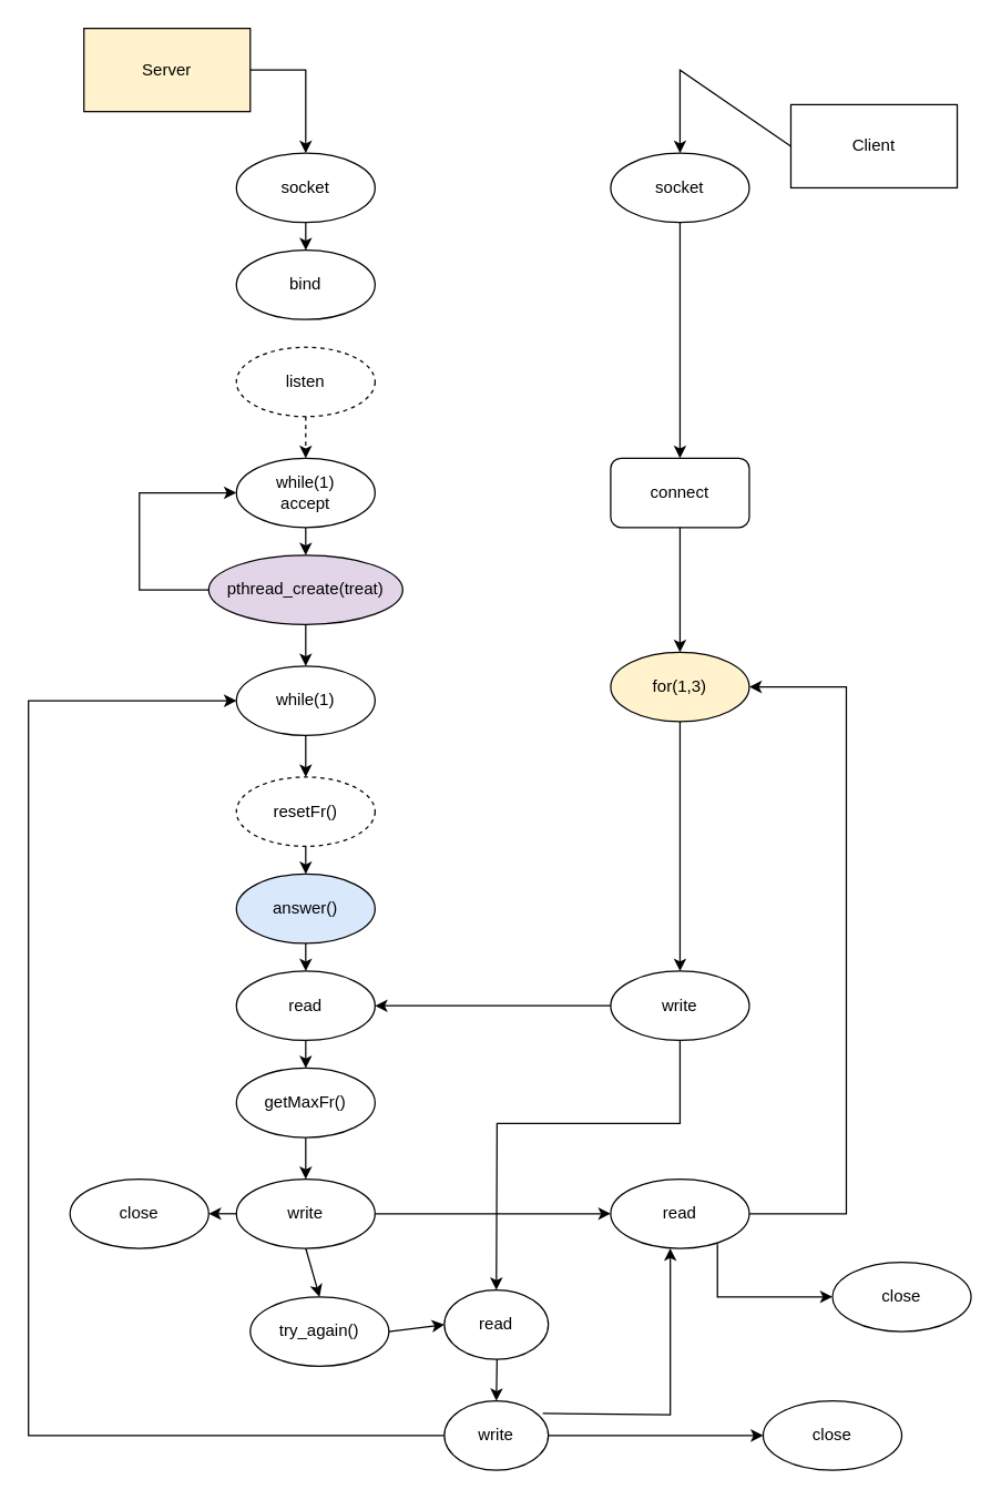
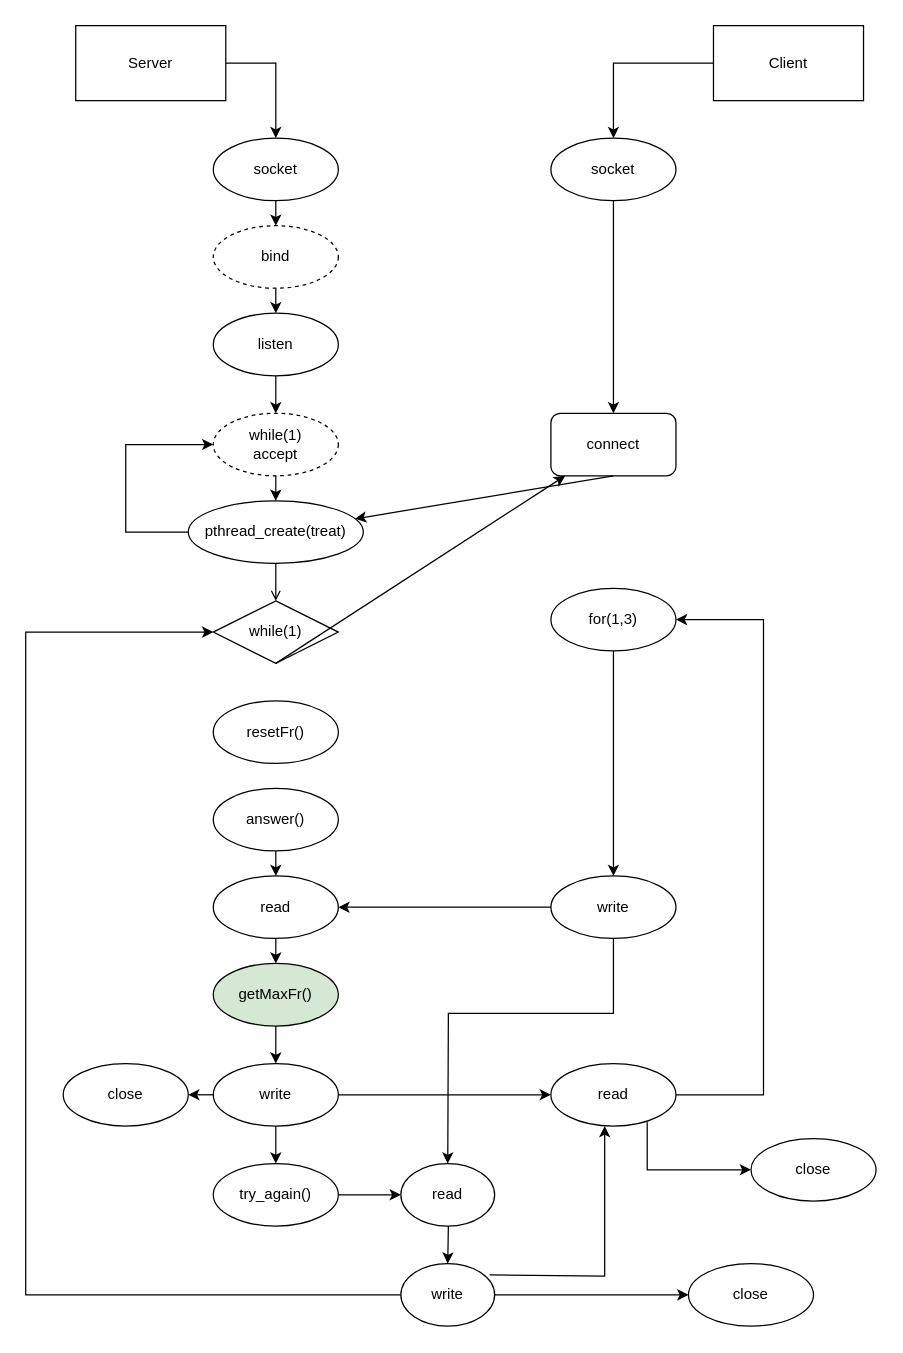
- <mxCell id="2" value="Server" style="rounded=0;whiteSpace=wrap;html=1;fillColor=#fff2cc;" vertex="1" parent="1"><mxGeometry x="60" y="20" width="120" height="60" as="geometry" /></mxCell>
+ <mxCell id="2" value="Server" style="rounded=0;whiteSpace=wrap;html=1;" vertex="1" parent="1"><mxGeometry x="60" y="20" width="120" height="60" as="geometry" /></mxCell>
- <mxCell id="3" value="Client" style="rounded=0;whiteSpace=wrap;html=1;" vertex="1" parent="1"><mxGeometry x="570" y="75" width="120" height="60" as="geometry" /></mxCell>
+ <mxCell id="3" value="Client" style="rounded=0;whiteSpace=wrap;html=1;" vertex="1" parent="1"><mxGeometry x="570" y="20" width="120" height="60" as="geometry" /></mxCell>
- <mxCell id="9" value="bind" style="ellipse;whiteSpace=wrap;html=1;" vertex="1" parent="1"><mxGeometry x="170" y="180" width="100" height="50" as="geometry" /></mxCell>
+ <mxCell id="9" value="bind" style="ellipse;whiteSpace=wrap;html=1;dashed=1;" vertex="1" parent="1"><mxGeometry x="170" y="180" width="100" height="50" as="geometry" /></mxCell>
+ <mxCell id="11" value="" style="endArrow=classic;html=1;rounded=0;exitX=0.5;exitY=1;exitDx=0;exitDy=0;entryX=0.5;entryY=0;entryDx=0;entryDy=0;" edge="1" parent="1" source="9" target="10"><mxGeometry width="50" height="50" relative="1" as="geometry"><mxPoint x="370" y="390" as="sourcePoint" /><mxPoint x="420" y="340" as="targetPoint" /><Array as="points" /></mxGeometry></mxCell>
- <mxCell id="10" value="listen" style="ellipse;whiteSpace=wrap;html=1;dashed=1;" vertex="1" parent="1"><mxGeometry x="170" y="250" width="100" height="50" as="geometry" /></mxCell>
+ <mxCell id="10" value="listen" style="ellipse;whiteSpace=wrap;html=1;" vertex="1" parent="1"><mxGeometry x="170" y="250" width="100" height="50" as="geometry" /></mxCell>
- <mxCell id="13" value="" style="endArrow=classic;html=1;rounded=0;exitX=0.5;exitY=1;exitDx=0;exitDy=0;entryX=0.5;entryY=0;entryDx=0;entryDy=0;dashed=1;" edge="1" parent="1" source="10" target="12"><mxGeometry width="50" height="50" relative="1" as="geometry"><mxPoint x="370" y="380" as="sourcePoint" /><mxPoint x="420" y="330" as="targetPoint" /></mxGeometry></mxCell>
+ <mxCell id="13" value="" style="endArrow=classic;html=1;rounded=0;exitX=0.5;exitY=1;exitDx=0;exitDy=0;entryX=0.5;entryY=0;entryDx=0;entryDy=0;" edge="1" parent="1" source="10" target="12"><mxGeometry width="50" height="50" relative="1" as="geometry"><mxPoint x="370" y="380" as="sourcePoint" /><mxPoint x="420" y="330" as="targetPoint" /></mxGeometry></mxCell>
- <mxCell id="12" value="while(1)&lt;br&gt;accept" style="ellipse;whiteSpace=wrap;html=1;" vertex="1" parent="1"><mxGeometry x="170" y="330" width="100" height="50" as="geometry" /></mxCell>
+ <mxCell id="12" value="while(1)&lt;br&gt;accept" style="ellipse;whiteSpace=wrap;html=1;dashed=1;" vertex="1" parent="1"><mxGeometry x="170" y="330" width="100" height="50" as="geometry" /></mxCell>
- <mxCell id="17" value="" style="endArrow=classic;html=1;rounded=0;entryX=0.5;entryY=0;entryDx=0;entryDy=0;exitX=0.5;exitY=1;exitDx=0;exitDy=0;" edge="1" parent="1" source="15" target="16"><mxGeometry width="50" height="50" relative="1" as="geometry"><mxPoint x="370" y="380" as="sourcePoint" /><mxPoint x="420" y="330" as="targetPoint" /></mxGeometry></mxCell>
+ <mxCell id="17" value="" style="endArrow=classic;html=1;rounded=0;exitX=0.5;exitY=1;exitDx=0;exitDy=0;" edge="1" parent="1" source="15" target="24"><mxGeometry width="50" height="50" relative="1" as="geometry"><mxPoint x="370" y="380" as="sourcePoint" /><mxPoint x="420" y="330" as="targetPoint" /></mxGeometry></mxCell>
- <mxCell id="24" value="pthread_create(treat)" style="ellipse;whiteSpace=wrap;html=1;fillColor=#e1d5e7;" vertex="1" parent="1"><mxGeometry x="150" y="400" width="140" height="50" as="geometry" /></mxCell>
+ <mxCell id="24" value="pthread_create(treat)" style="ellipse;whiteSpace=wrap;html=1;" vertex="1" parent="1"><mxGeometry x="150" y="400" width="140" height="50" as="geometry" /></mxCell>
- <mxCell id="28" value="" style="endArrow=classic;html=1;rounded=0;entryX=0.5;entryY=0;entryDx=0;entryDy=0;exitX=0.5;exitY=1;exitDx=0;exitDy=0;" edge="1" parent="1" source="24" target="27"><mxGeometry width="50" height="50" relative="1" as="geometry"><mxPoint x="370" y="590" as="sourcePoint" /><mxPoint x="420" y="540" as="targetPoint" /></mxGeometry></mxCell>
+ <mxCell id="28" value="" style="endArrow=open;html=1;rounded=0;entryX=0.5;entryY=0;entryDx=0;entryDy=0;exitX=0.5;exitY=1;exitDx=0;exitDy=0;" edge="1" parent="1" source="24" target="27"><mxGeometry width="50" height="50" relative="1" as="geometry"><mxPoint x="370" y="590" as="sourcePoint" /><mxPoint x="420" y="540" as="targetPoint" /></mxGeometry></mxCell>
- <mxCell id="16" value="for(1,3)" style="ellipse;whiteSpace=wrap;html=1;fillColor=#fff2cc;" vertex="1" parent="1"><mxGeometry x="440" y="470" width="100" height="50" as="geometry" /></mxCell>
+ <mxCell id="16" value="for(1,3)" style="ellipse;whiteSpace=wrap;html=1;" vertex="1" parent="1"><mxGeometry x="440" y="470" width="100" height="50" as="geometry" /></mxCell>
- <mxCell id="27" value="while(1)" style="ellipse;whiteSpace=wrap;html=1;" vertex="1" parent="1"><mxGeometry x="170" y="480" width="100" height="50" as="geometry" /></mxCell>
+ <mxCell id="27" value="while(1)" style="rhombus;whiteSpace=wrap;html=1;" vertex="1" parent="1"><mxGeometry x="170" y="480" width="100" height="50" as="geometry" /></mxCell>
- <mxCell id="30" value="" style="endArrow=classic;html=1;rounded=0;entryX=0.5;entryY=0;entryDx=0;entryDy=0;exitX=0.5;exitY=1;exitDx=0;exitDy=0;" edge="1" parent="1" source="27" target="29"><mxGeometry width="50" height="50" relative="1" as="geometry"><mxPoint x="370" y="490" as="sourcePoint" /><mxPoint x="420" y="440" as="targetPoint" /></mxGeometry></mxCell>
+ <mxCell id="30" value="" style="endArrow=classic;html=1;rounded=0;exitX=0.5;exitY=1;exitDx=0;exitDy=0;" edge="1" parent="1" source="27" target="15"><mxGeometry width="50" height="50" relative="1" as="geometry"><mxPoint x="370" y="490" as="sourcePoint" /><mxPoint x="420" y="440" as="targetPoint" /></mxGeometry></mxCell>
- <mxCell id="29" value="resetFr()" style="ellipse;whiteSpace=wrap;html=1;dashed=1;" vertex="1" parent="1"><mxGeometry x="170" y="560" width="100" height="50" as="geometry" /></mxCell>
+ <mxCell id="29" value="resetFr()" style="ellipse;whiteSpace=wrap;html=1;" vertex="1" parent="1"><mxGeometry x="170" y="560" width="100" height="50" as="geometry" /></mxCell>
- <mxCell id="32" value="" style="endArrow=classic;html=1;rounded=0;entryX=0.5;entryY=0;entryDx=0;entryDy=0;exitX=0.5;exitY=1;exitDx=0;exitDy=0;" edge="1" parent="1" source="29" target="31"><mxGeometry width="50" height="50" relative="1" as="geometry"><mxPoint x="370" y="590" as="sourcePoint" /><mxPoint x="420" y="540" as="targetPoint" /></mxGeometry></mxCell>
- <mxCell id="31" value="answer()" style="ellipse;whiteSpace=wrap;html=1;fillColor=#dae8fc;" vertex="1" parent="1"><mxGeometry x="170" y="630" width="100" height="50" as="geometry" /></mxCell>
+ <mxCell id="31" value="answer()" style="ellipse;whiteSpace=wrap;html=1;" vertex="1" parent="1"><mxGeometry x="170" y="630" width="100" height="50" as="geometry" /></mxCell>
- <mxCell id="36" value="getMaxFr()" style="ellipse;whiteSpace=wrap;html=1;" vertex="1" parent="1"><mxGeometry x="170" y="770" width="100" height="50" as="geometry" /></mxCell>
+ <mxCell id="36" value="getMaxFr()" style="ellipse;whiteSpace=wrap;html=1;fillColor=#d5e8d4;" vertex="1" parent="1"><mxGeometry x="170" y="770" width="100" height="50" as="geometry" /></mxCell>
- <mxCell id="43" value="try_again()" style="ellipse;whiteSpace=wrap;html=1;" vertex="1" parent="1"><mxGeometry x="180" y="935" width="100" height="50" as="geometry" /></mxCell>
+ <mxCell id="43" value="try_again()" style="ellipse;whiteSpace=wrap;html=1;" vertex="1" parent="1"><mxGeometry x="170" y="930" width="100" height="50" as="geometry" /></mxCell>
